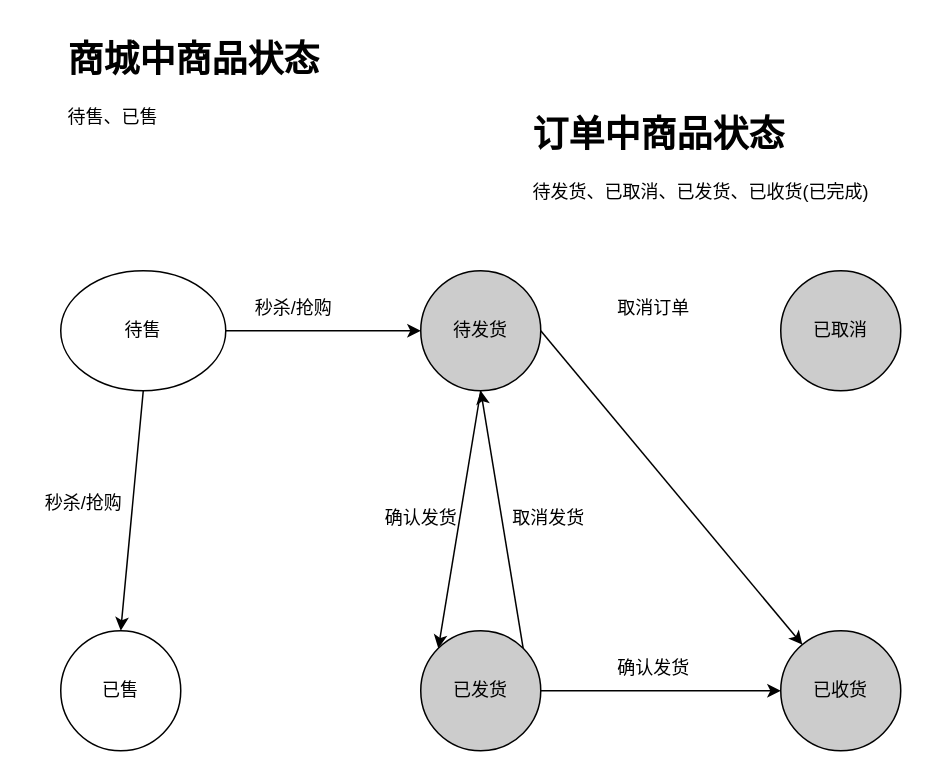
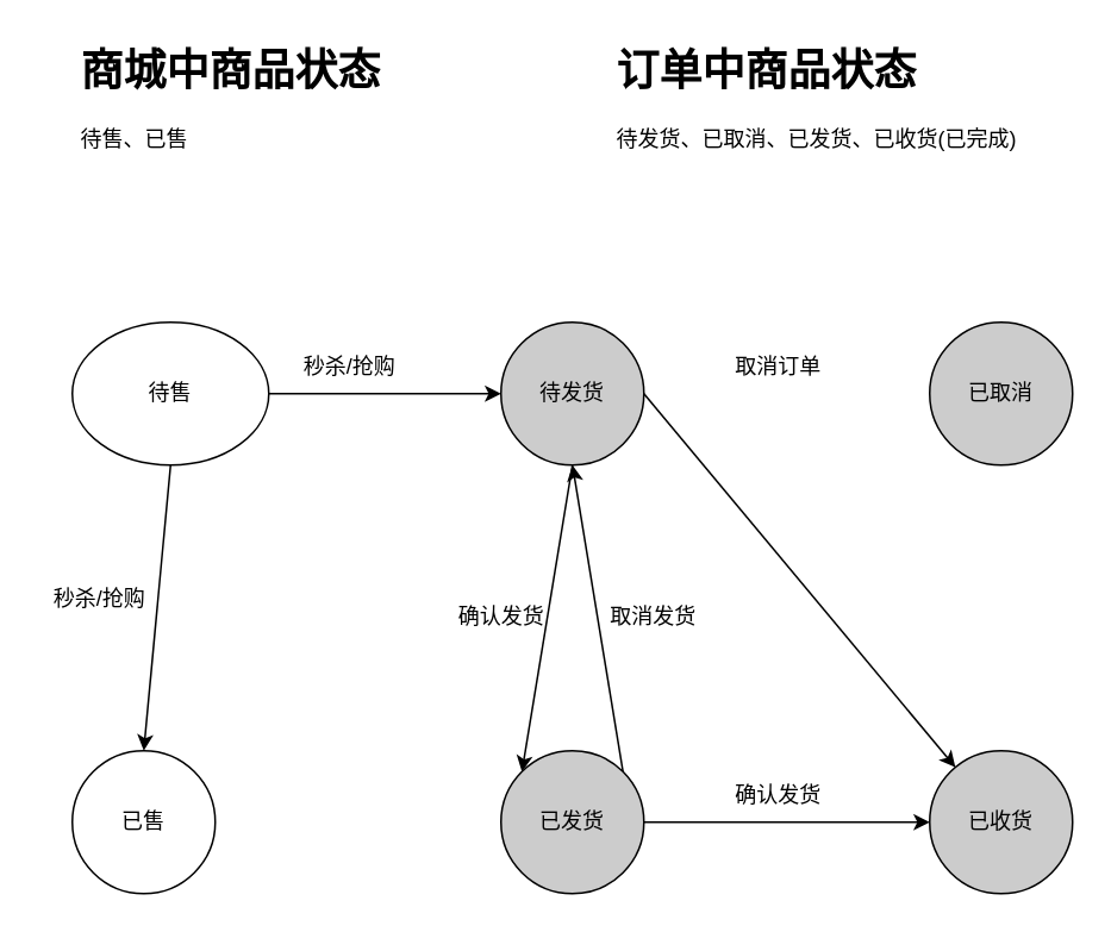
- <mxCell id="2" value="&lt;h1&gt;订单中商品状态&lt;/h1&gt;&lt;p&gt;待发货、已取消、已发货、已收货(已完成)&lt;/p&gt;" style="text;html=1;strokeColor=none;fillColor=none;spacing=5;spacingTop=-20;whiteSpace=wrap;overflow=hidden;rounded=0;" vertex="1" parent="1"><mxGeometry x="350" y="70" width="260" height="80" as="geometry" /></mxCell>
+ <mxCell id="2" value="&lt;h1&gt;订单中商品状态&lt;/h1&gt;&lt;p&gt;待发货、已取消、已发货、已收货(已完成)&lt;/p&gt;" style="text;html=1;strokeColor=none;fillColor=none;spacing=5;spacingTop=-20;whiteSpace=wrap;overflow=hidden;rounded=0;" vertex="1" parent="1"><mxGeometry x="340" y="20" width="260" height="80" as="geometry" /></mxCell>
